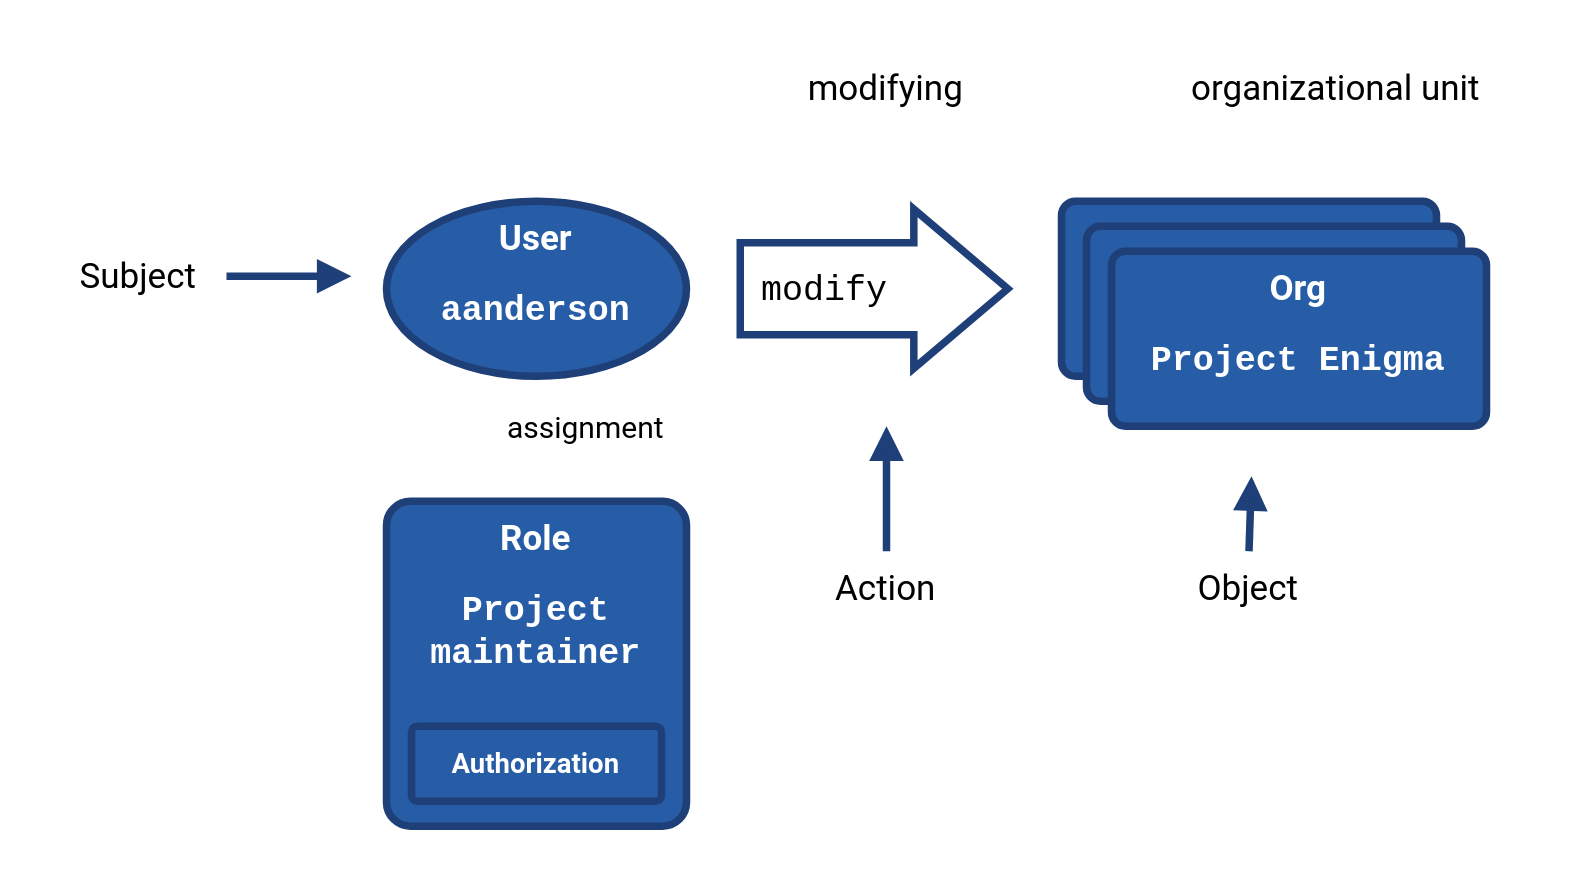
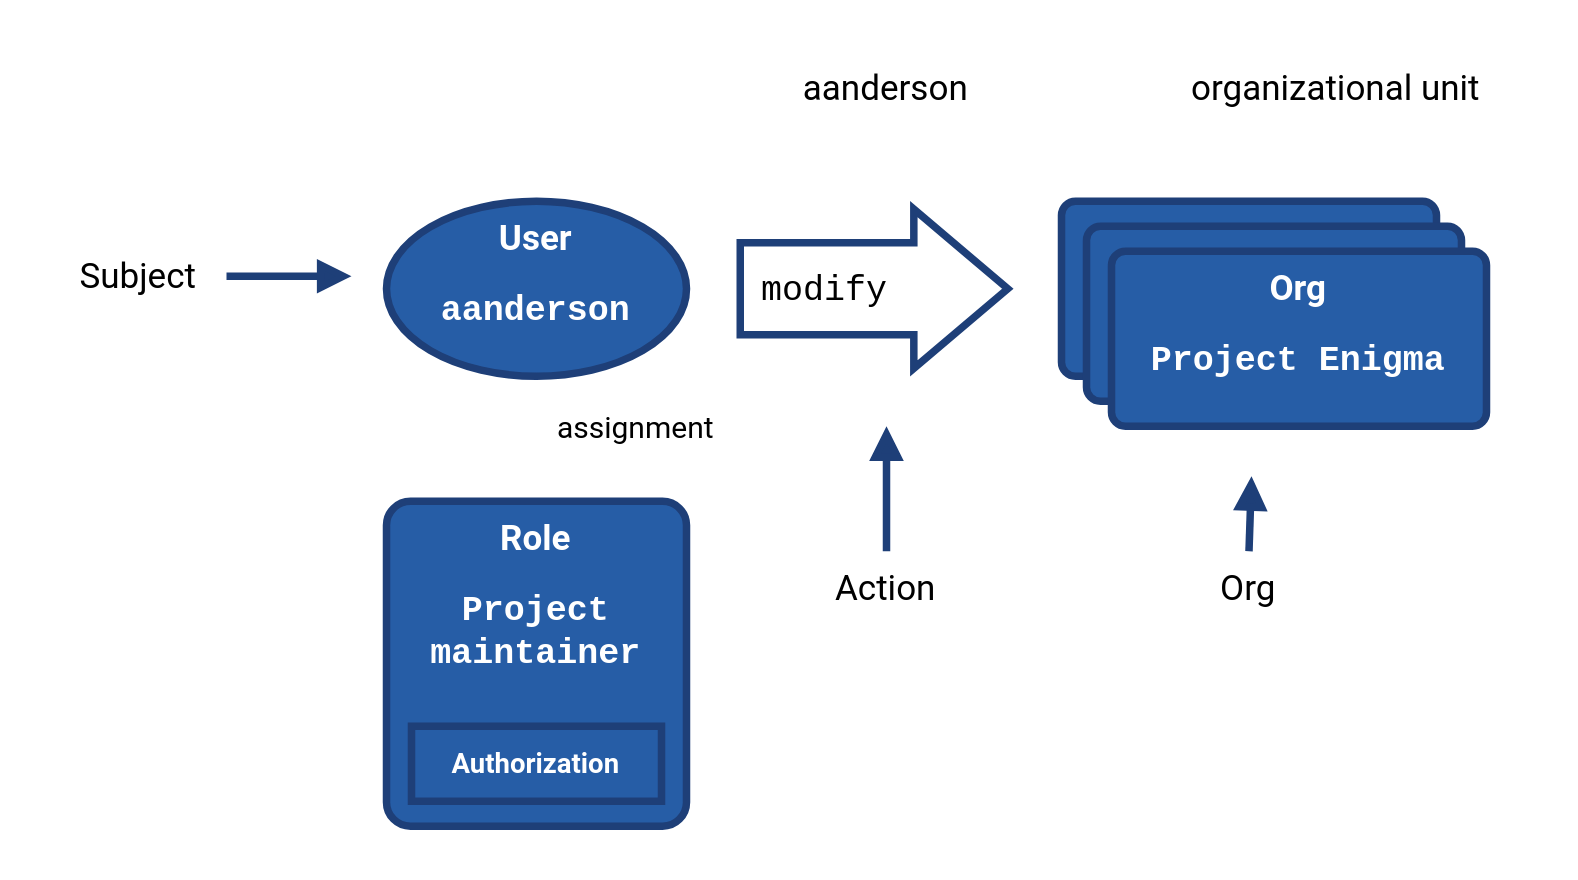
- <mxCell id="7" value="modifying" style="text;html=1;strokeColor=none;fillColor=none;align=center;verticalAlign=middle;whiteSpace=wrap;rounded=0;fontFamily=Roboto;fontSize=14;fontSource=https%3A%2F%2Ffonts.googleapis.com%2Fcss%3Ffamily%3DRoboto;" parent="1" vertex="1"><mxGeometry x="294" y="20" width="120" height="30" as="geometry" /></mxCell>
+ <mxCell id="7" value="aanderson" style="text;html=1;strokeColor=none;fillColor=none;align=center;verticalAlign=middle;whiteSpace=wrap;rounded=0;fontFamily=Roboto;fontSize=14;fontSource=https%3A%2F%2Ffonts.googleapis.com%2Fcss%3Ffamily%3DRoboto;" parent="1" vertex="1"><mxGeometry x="294" y="20" width="120" height="30" as="geometry" /></mxCell>
- <mxCell id="15" value="&lt;font style=&quot;font-size: 12px;&quot;&gt;assignment&lt;/font&gt;" style="text;html=1;strokeColor=none;fillColor=none;align=center;verticalAlign=middle;whiteSpace=wrap;rounded=0;fontFamily=Roboto;fontSize=14;fontSource=https%3A%2F%2Ffonts.googleapis.com%2Fcss%3Ffamily%3DRoboto;" parent="1" vertex="1"><mxGeometry x="174" y="160" width="120" height="20" as="geometry" /></mxCell>
+ <mxCell id="15" value="&lt;font style=&quot;font-size: 12px;&quot;&gt;assignment&lt;/font&gt;" style="text;html=1;strokeColor=none;fillColor=none;align=center;verticalAlign=middle;whiteSpace=wrap;rounded=0;fontFamily=Roboto;fontSize=14;fontSource=https%3A%2F%2Ffonts.googleapis.com%2Fcss%3Ffamily%3DRoboto;" parent="1" vertex="1"><mxGeometry x="194" y="160" width="120" height="20" as="geometry" /></mxCell>
- <mxCell id="10" value="Object" style="text;html=1;strokeColor=none;fillColor=none;align=center;verticalAlign=middle;whiteSpace=wrap;rounded=0;fontFamily=Roboto;fontSize=14;fontSource=https%3A%2F%2Ffonts.googleapis.com%2Fcss%3Ffamily%3DRoboto;" parent="1" vertex="1"><mxGeometry x="439" y="220" width="120" height="30" as="geometry" /></mxCell>
+ <mxCell id="10" value="Org" style="text;html=1;strokeColor=none;fillColor=none;align=center;verticalAlign=middle;whiteSpace=wrap;rounded=0;fontFamily=Roboto;fontSize=14;fontSource=https%3A%2F%2Ffonts.googleapis.com%2Fcss%3Ffamily%3DRoboto;" parent="1" vertex="1"><mxGeometry x="439" y="220" width="120" height="30" as="geometry" /></mxCell>
- <mxCell id="16" value="&lt;font color=&quot;#ffffff&quot; face=&quot;Roboto&quot; data-font-src=&quot;https://fonts.googleapis.com/css?family=Roboto&quot; style=&quot;font-size: 11px; line-height: 125%;&quot;&gt;Authorization&lt;/font&gt;" style="rounded=1;whiteSpace=wrap;html=1;strokeWidth=3;arcSize=8;strokeColor=#1E3F78;fillColor=#265DA6;fontStyle=1;spacing=2;fontSize=11;fontFamily=Roboto;fontSource=https%3A%2F%2Ffonts.googleapis.com%2Fcss%3Ffamily%3DRoboto;" parent="1" vertex="1"><mxGeometry x="164" y="290" width="100" height="30" as="geometry" /></mxCell>
+ <mxCell id="16" value="&lt;font color=&quot;#ffffff&quot; face=&quot;Roboto&quot; data-font-src=&quot;https://fonts.googleapis.com/css?family=Roboto&quot; style=&quot;font-size: 11px; line-height: 125%;&quot;&gt;Authorization&lt;/font&gt;" style="whiteSpace=wrap;html=1;strokeWidth=3;arcSize=8;strokeColor=#1E3F78;fillColor=#265DA6;fontStyle=1;spacing=2;fontSize=11;fontFamily=Roboto;fontSource=https%3A%2F%2Ffonts.googleapis.com%2Fcss%3Ffamily%3DRoboto;rounded=0;" parent="1" vertex="1"><mxGeometry x="164" y="290" width="100" height="30" as="geometry" /></mxCell>
